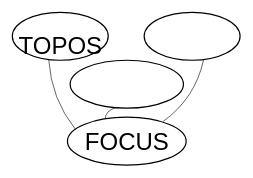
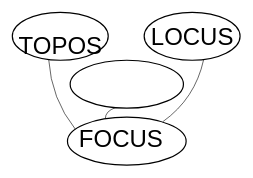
+ <mxCell id="3" value="LOCUS" style="text;html=1;align=center;verticalAlign=middle;resizable=0;points=[];autosize=1;strokeColor=none;fillColor=none;fontSize=40;" vertex="1" parent="1"><mxGeometry x="245" y="35" width="150" height="50" as="geometry" /></mxCell>
- <mxCell id="4" value="FOCUS" style="text;html=1;align=center;verticalAlign=middle;resizable=0;points=[];autosize=1;strokeColor=none;fillColor=none;fontSize=40;" vertex="1" parent="1"><mxGeometry x="131" y="210" width="160" height="50" as="geometry" /></mxCell>
+ <mxCell id="4" value="FOCUS" style="text;html=1;align=center;verticalAlign=middle;resizable=0;points=[];autosize=1;strokeColor=none;fillColor=none;fontSize=40;" vertex="1" parent="1"><mxGeometry x="121" y="205" width="160" height="50" as="geometry" /></mxCell>
